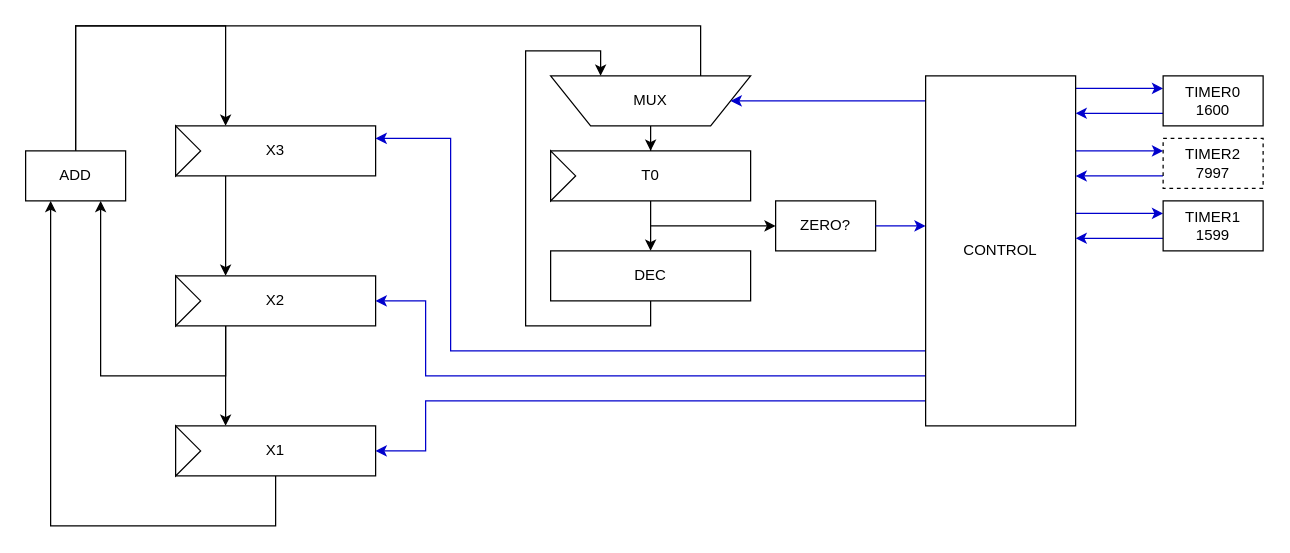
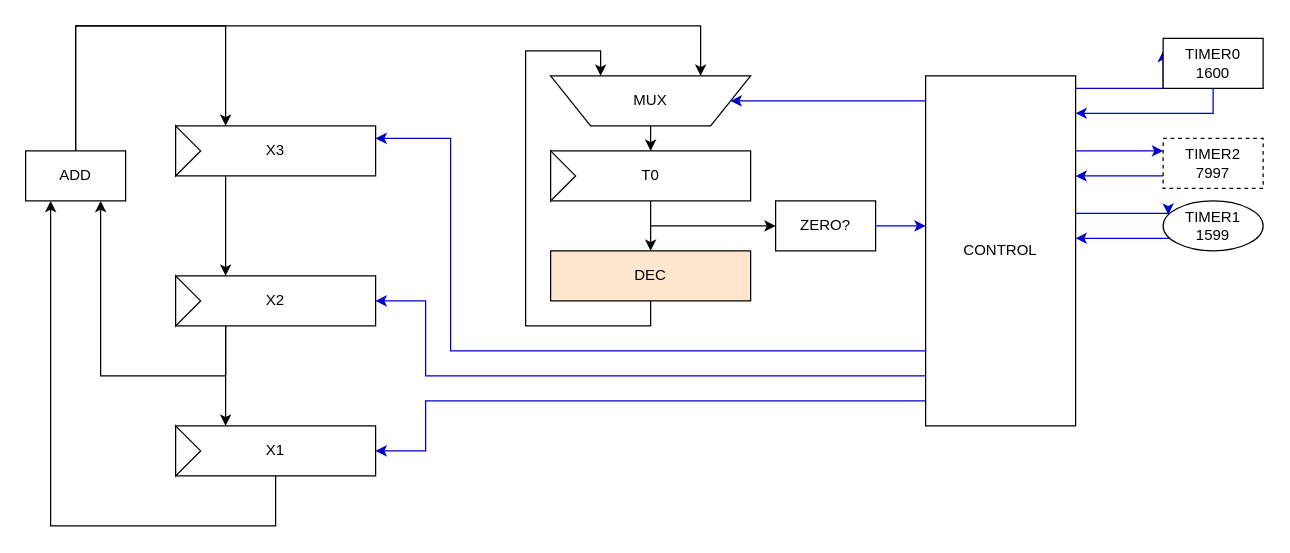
- <mxCell id="18" style="edgeStyle=orthogonalEdgeStyle;rounded=0;orthogonalLoop=1;jettySize=auto;html=1;entryX=0.25;entryY=1;entryDx=0;entryDy=0;endArrow=none;" parent="1" source="19" target="7" edge="1"><mxGeometry relative="1" as="geometry"><mxPoint x="270" y="10" as="targetPoint" /><Array as="points"><mxPoint x="60" y="20" /><mxPoint x="560" y="20" /></Array></mxGeometry></mxCell>
+ <mxCell id="18" style="edgeStyle=orthogonalEdgeStyle;rounded=0;orthogonalLoop=1;jettySize=auto;html=1;entryX=0.25;entryY=1;entryDx=0;entryDy=0;" parent="1" source="19" target="7" edge="1"><mxGeometry relative="1" as="geometry"><mxPoint x="270" y="10" as="targetPoint" /><Array as="points"><mxPoint x="60" y="20" /><mxPoint x="560" y="20" /></Array></mxGeometry></mxCell>
- <mxCell id="34" value="TIMER0&lt;br&gt;1600" style="rounded=0;whiteSpace=wrap;html=1;" vertex="1" parent="1"><mxGeometry x="930" y="60" width="80" height="40" as="geometry" /></mxCell>
+ <mxCell id="34" value="TIMER0&lt;br&gt;1600" style="rounded=0;whiteSpace=wrap;html=1;" vertex="1" parent="1"><mxGeometry x="930" y="30" width="80" height="40" as="geometry" /></mxCell>
- <mxCell id="36" value="TIMER1&lt;br&gt;1599" style="rounded=0;whiteSpace=wrap;html=1;" vertex="1" parent="1"><mxGeometry x="930" y="160" width="80" height="40" as="geometry" /></mxCell>
+ <mxCell id="36" value="TIMER1&lt;br&gt;1599" style="ellipse;whiteSpace=wrap;html=1;" vertex="1" parent="1"><mxGeometry x="930" y="160" width="80" height="40" as="geometry" /></mxCell>
- <mxCell id="9" value="DEC" style="rounded=0;whiteSpace=wrap;html=1;" parent="1" vertex="1"><mxGeometry x="440" y="200" width="160" height="40" as="geometry" /></mxCell>
+ <mxCell id="9" value="DEC" style="rounded=0;whiteSpace=wrap;html=1;fillColor=#ffe6cc;" parent="1" vertex="1"><mxGeometry x="440" y="200" width="160" height="40" as="geometry" /></mxCell>
